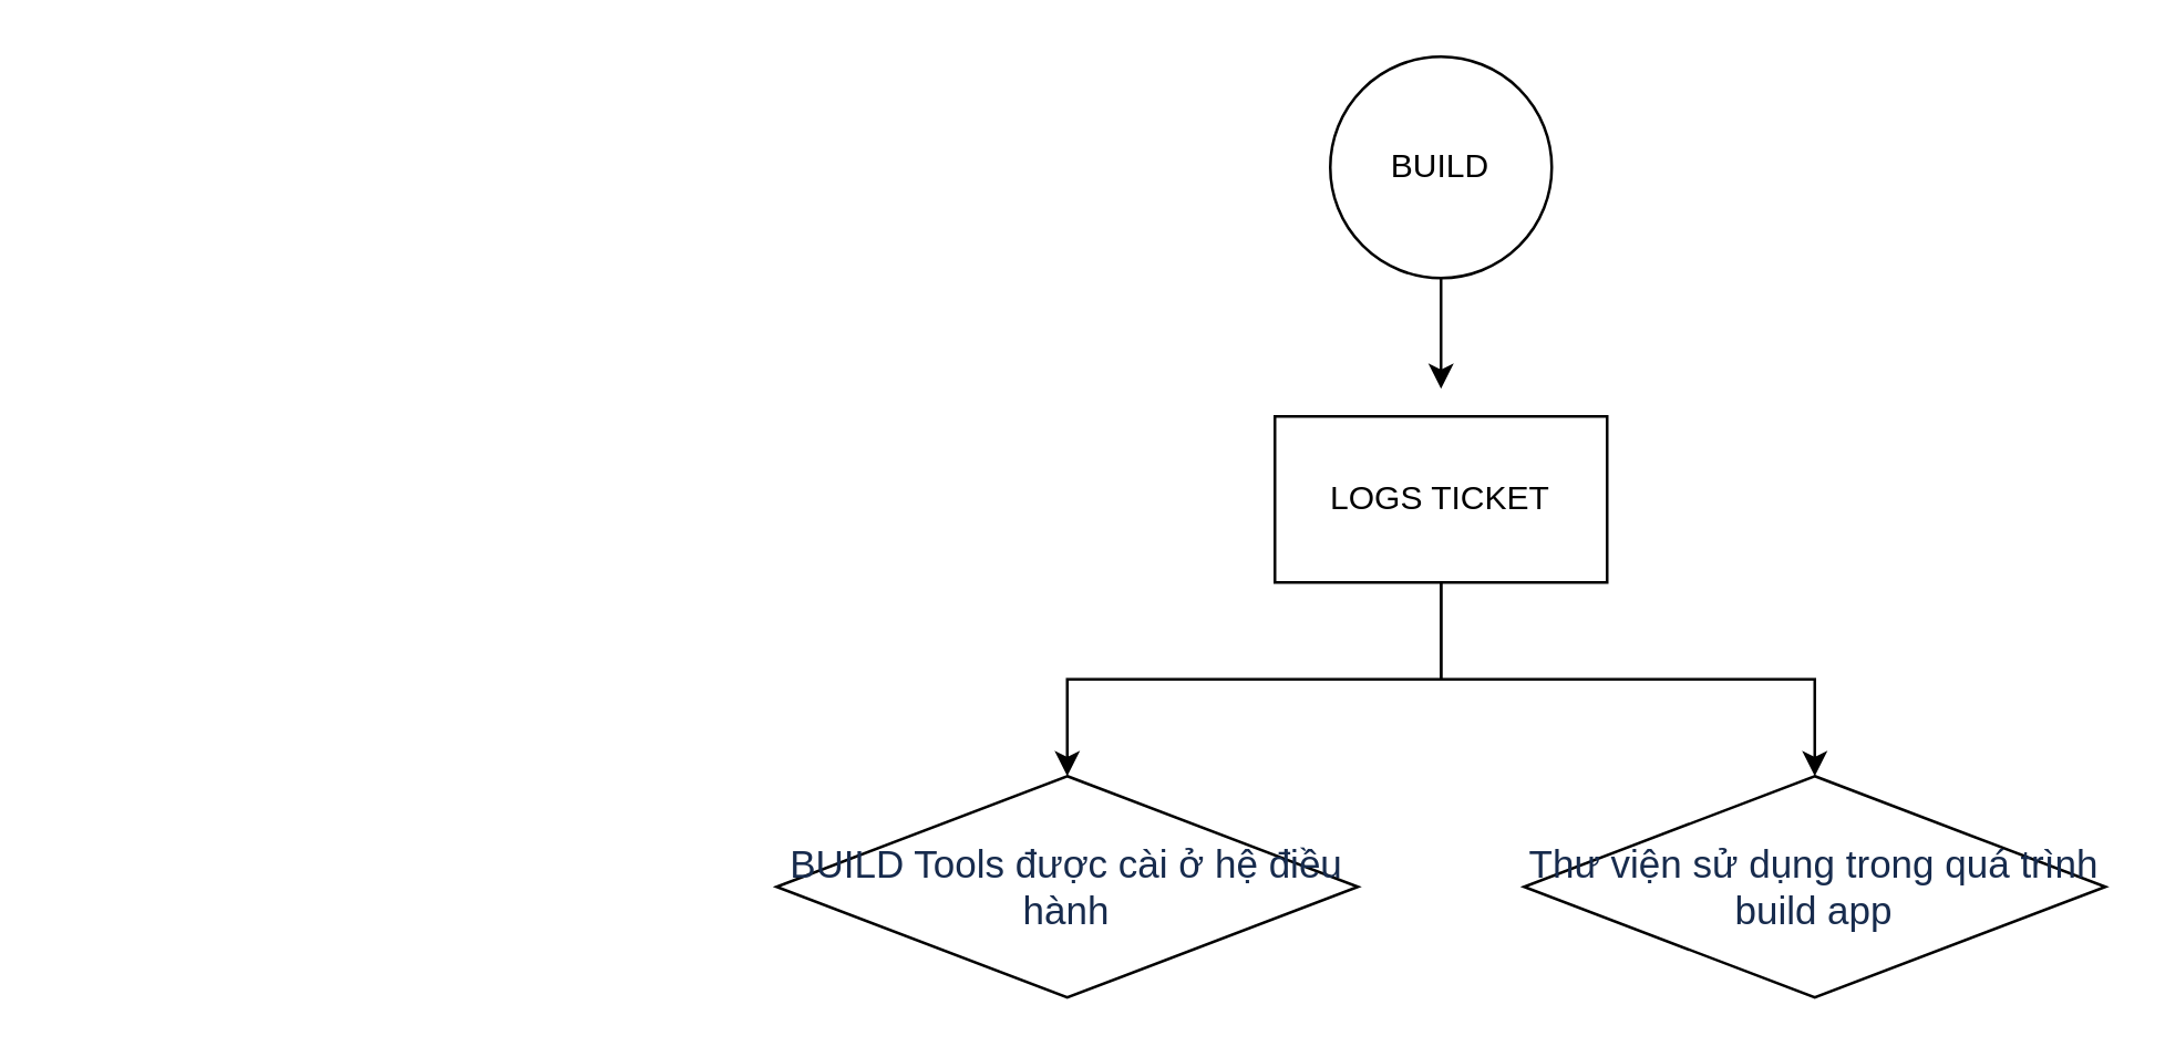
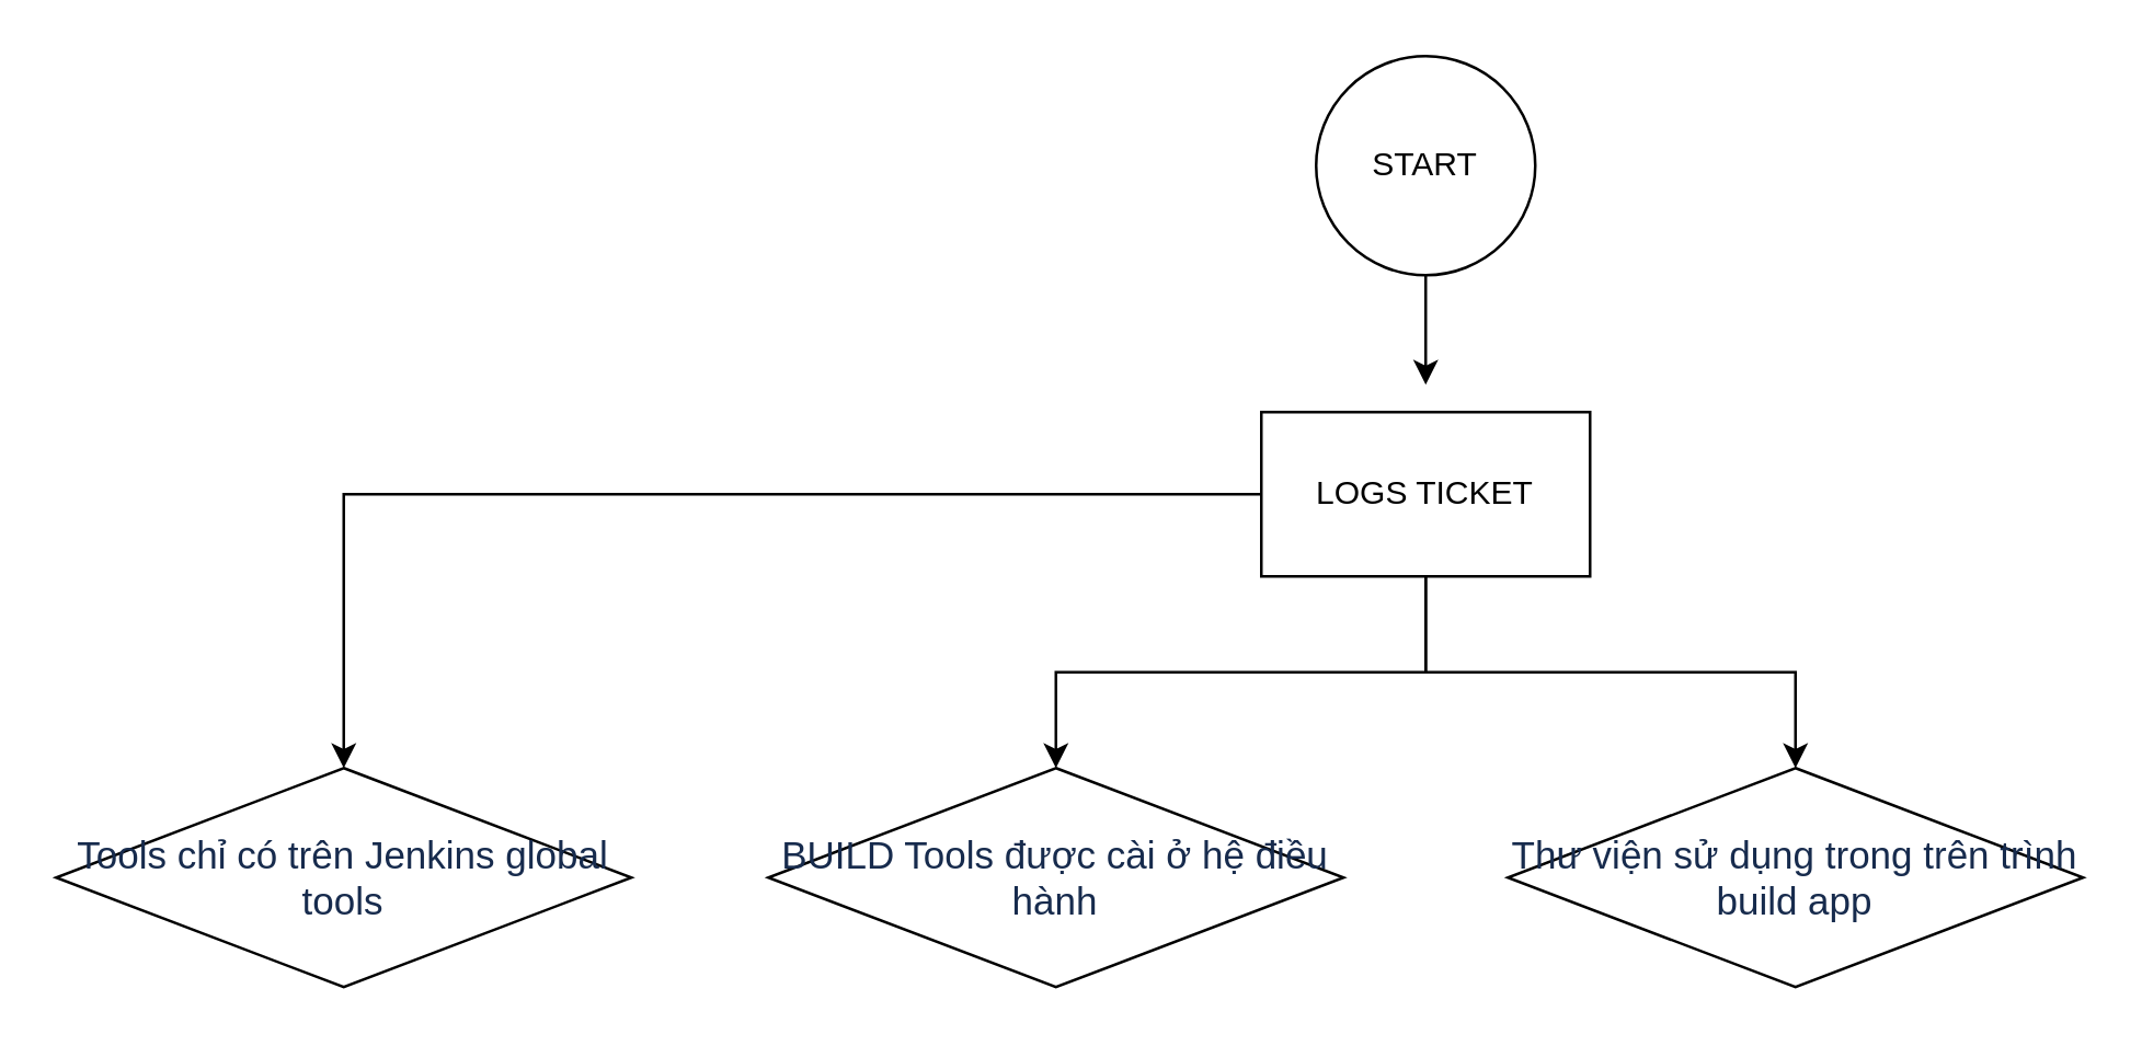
- <mxCell id="3" value="BUILD" style="ellipse;whiteSpace=wrap;html=1;aspect=fixed;" vertex="1" parent="1"><mxGeometry x="480" y="20" width="80" height="80" as="geometry" /></mxCell>
+ <mxCell id="3" value="START" style="ellipse;whiteSpace=wrap;html=1;aspect=fixed;" vertex="1" parent="1"><mxGeometry x="480" y="20" width="80" height="80" as="geometry" /></mxCell>
+ <mxCell id="6" style="edgeStyle=orthogonalEdgeStyle;rounded=0;orthogonalLoop=1;jettySize=auto;html=1;" edge="1" parent="1" source="7" target="8"><mxGeometry relative="1" as="geometry" /></mxCell>
+ <mxCell id="8" value="&lt;span style=&quot;color: rgb(23 , 43 , 77) ; font-family: , &amp;#34;blinkmacsystemfont&amp;#34; , &amp;#34;segoe ui&amp;#34; , &amp;#34;roboto&amp;#34; , &amp;#34;oxygen&amp;#34; , &amp;#34;ubuntu&amp;#34; , &amp;#34;fira sans&amp;#34; , &amp;#34;droid sans&amp;#34; , &amp;#34;helvetica neue&amp;#34; , sans-serif ; font-size: 14px ; text-align: left&quot;&gt;Tools chỉ có trên Jenkins global tools&lt;/span&gt;" style="rhombus;whiteSpace=wrap;html=1;" vertex="1" parent="1"><mxGeometry x="20" y="280" width="210" height="80" as="geometry" /></mxCell>
- <mxCell id="10" value="&lt;span style=&quot;color: rgb(23 , 43 , 77) ; font-family: , &amp;#34;blinkmacsystemfont&amp;#34; , &amp;#34;segoe ui&amp;#34; , &amp;#34;roboto&amp;#34; , &amp;#34;oxygen&amp;#34; , &amp;#34;ubuntu&amp;#34; , &amp;#34;fira sans&amp;#34; , &amp;#34;droid sans&amp;#34; , &amp;#34;helvetica neue&amp;#34; , sans-serif ; font-size: 14px ; text-align: left&quot;&gt;Thư viện sử dụng trong quá trình build app&lt;/span&gt;" style="rhombus;whiteSpace=wrap;html=1;" vertex="1" parent="1"><mxGeometry x="550" y="280" width="210" height="80" as="geometry" /></mxCell>
+ <mxCell id="10" value="&lt;span style=&quot;color: rgb(23 , 43 , 77) ; font-family: , &amp;#34;blinkmacsystemfont&amp;#34; , &amp;#34;segoe ui&amp;#34; , &amp;#34;roboto&amp;#34; , &amp;#34;oxygen&amp;#34; , &amp;#34;ubuntu&amp;#34; , &amp;#34;fira sans&amp;#34; , &amp;#34;droid sans&amp;#34; , &amp;#34;helvetica neue&amp;#34; , sans-serif ; font-size: 14px ; text-align: left&quot;&gt;Thư viện sử dụng trong trên trình build app&lt;/span&gt;" style="rhombus;whiteSpace=wrap;html=1;" vertex="1" parent="1"><mxGeometry x="550" y="280" width="210" height="80" as="geometry" /></mxCell>
